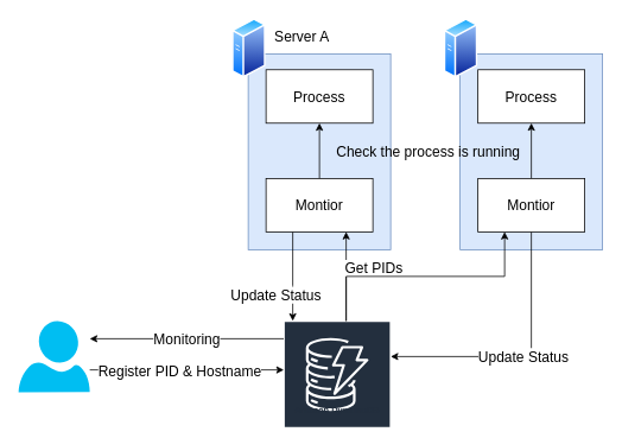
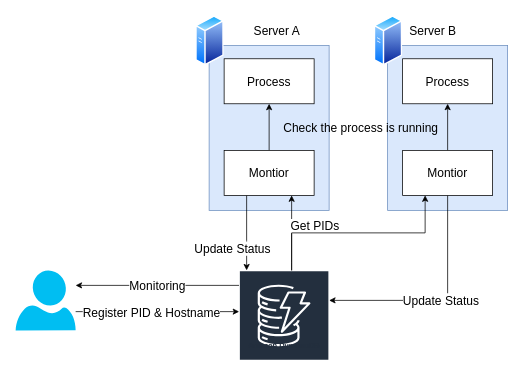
- <mxCell id="13" value="Server A" style="text;html=1;align=center;verticalAlign=middle;resizable=0;points=[];autosize=1;strokeColor=none;fontSize=16;" parent="1" vertex="1"><mxGeometry x="298" y="30" width="80" height="20" as="geometry" /></mxCell>
+ <mxCell id="13" value="Server A" style="text;html=1;align=center;verticalAlign=middle;resizable=0;points=[];autosize=1;strokeColor=none;fontSize=16;" parent="1" vertex="1"><mxGeometry x="328" y="30" width="80" height="20" as="geometry" /></mxCell>
+ <mxCell id="20" value="Server B" style="text;html=1;align=center;verticalAlign=middle;resizable=0;points=[];autosize=1;strokeColor=none;fontSize=16;" parent="1" vertex="1"><mxGeometry x="536" y="30" width="80" height="20" as="geometry" /></mxCell>
